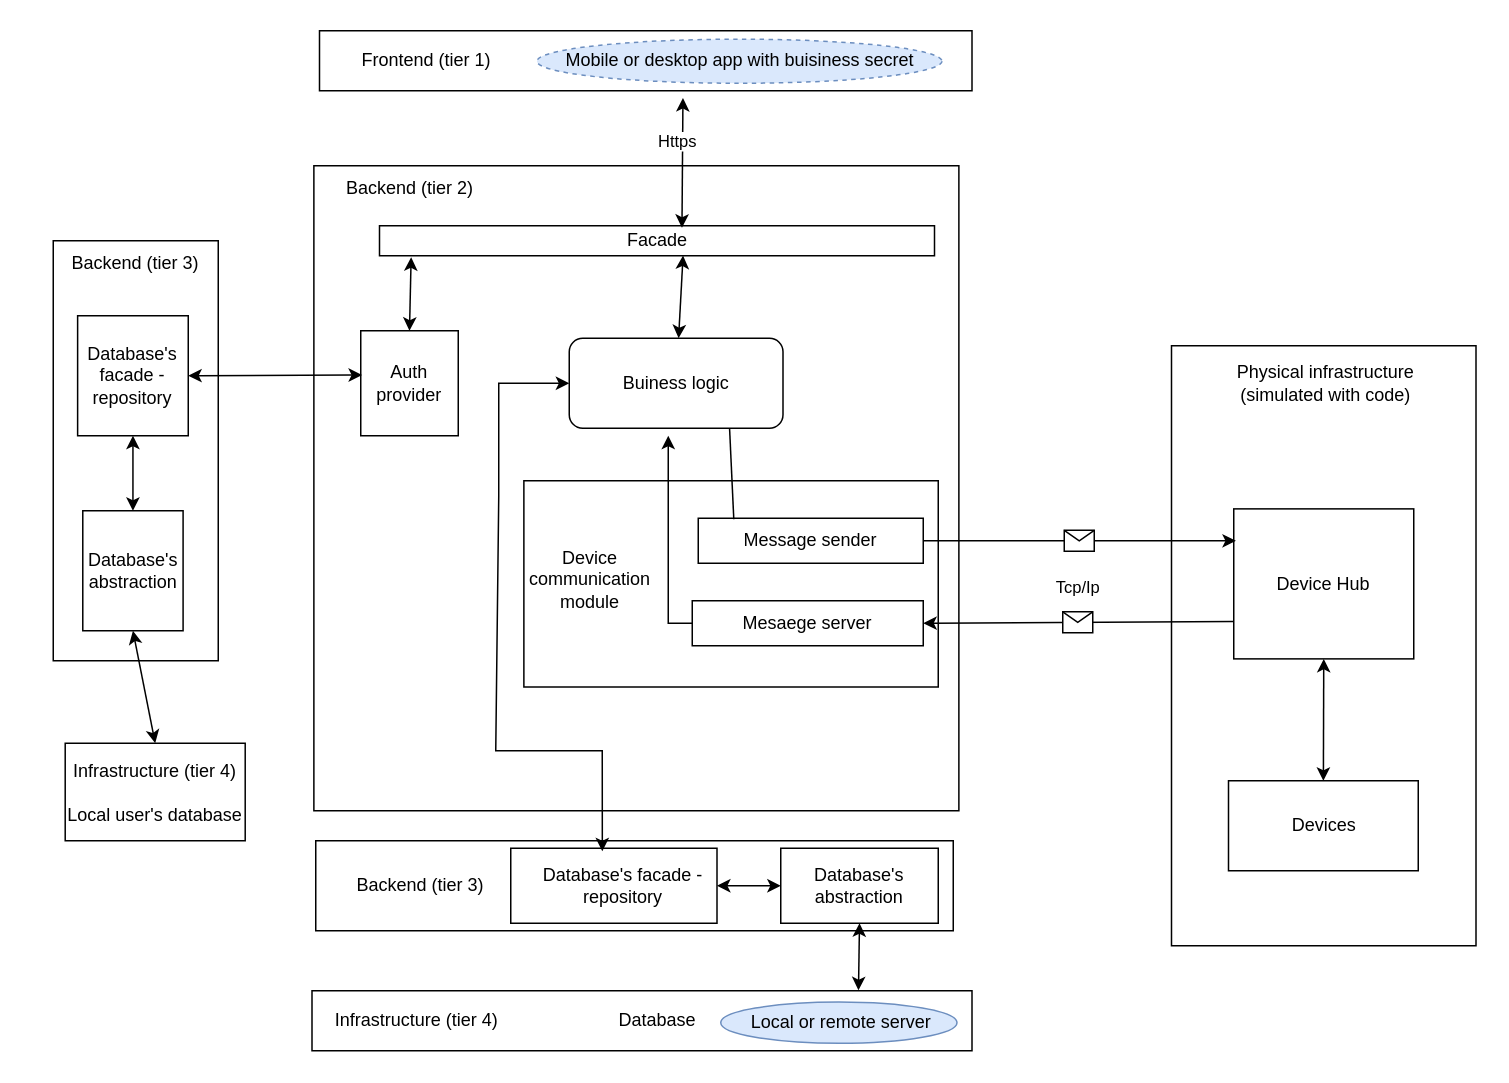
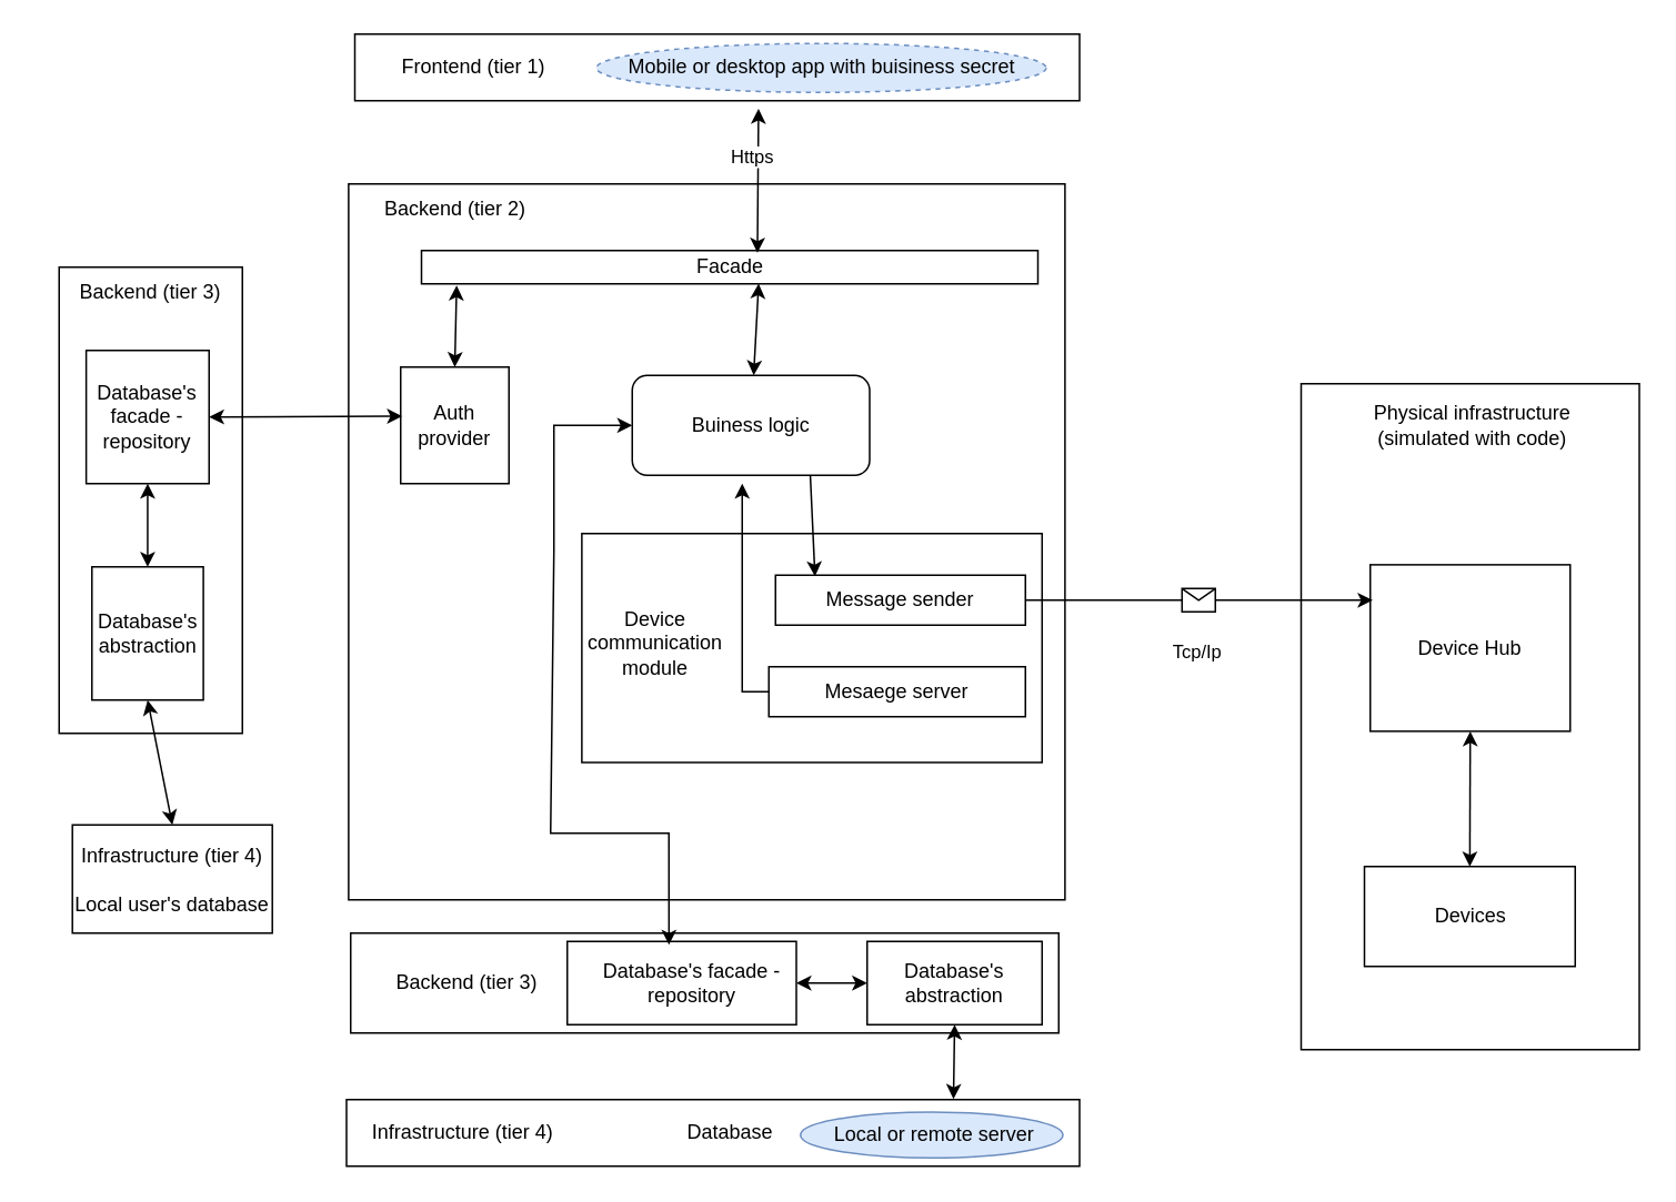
- <mxCell id="51" value="" style="endArrow=none;html=1;rounded=0;entryX=0.158;entryY=0.024;entryDx=0;entryDy=0;entryPerimeter=0;exitX=0.75;exitY=1;exitDx=0;exitDy=0;" edge="1" parent="1" source="48" target="30"><mxGeometry width="50" height="50" relative="1" as="geometry"><mxPoint x="435" y="390" as="sourcePoint" /><mxPoint x="485" y="340" as="targetPoint" /></mxGeometry></mxCell>
+ <mxCell id="51" value="" style="endArrow=classic;html=1;rounded=0;entryX=0.158;entryY=0.024;entryDx=0;entryDy=0;entryPerimeter=0;exitX=0.75;exitY=1;exitDx=0;exitDy=0;" edge="1" parent="1" source="48" target="30"><mxGeometry width="50" height="50" relative="1" as="geometry"><mxPoint x="435" y="390" as="sourcePoint" /><mxPoint x="485" y="340" as="targetPoint" /></mxGeometry></mxCell>
- <mxCell id="35" value="" style="endArrow=classic;html=1;rounded=0;entryX=1;entryY=0.5;entryDx=0;entryDy=0;exitX=0;exitY=0.75;exitDx=0;exitDy=0;" parent="1" source="28" target="31" edge="1"><mxGeometry relative="1" as="geometry"><mxPoint x="530" y="400" as="sourcePoint" /><mxPoint x="630" y="400" as="targetPoint" /></mxGeometry></mxCell>
- <mxCell id="36" value="" style="shape=message;html=1;outlineConnect=0;" parent="35" vertex="1"><mxGeometry width="20" height="14" relative="1" as="geometry"><mxPoint x="-10" y="-7" as="offset" /></mxGeometry></mxCell>
